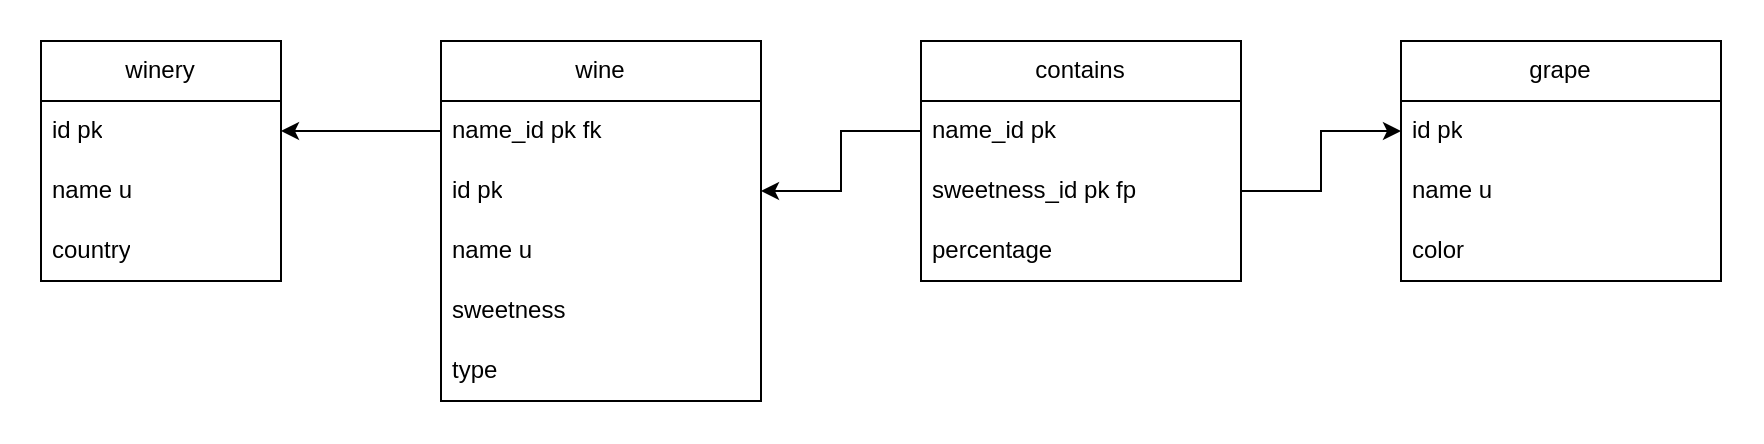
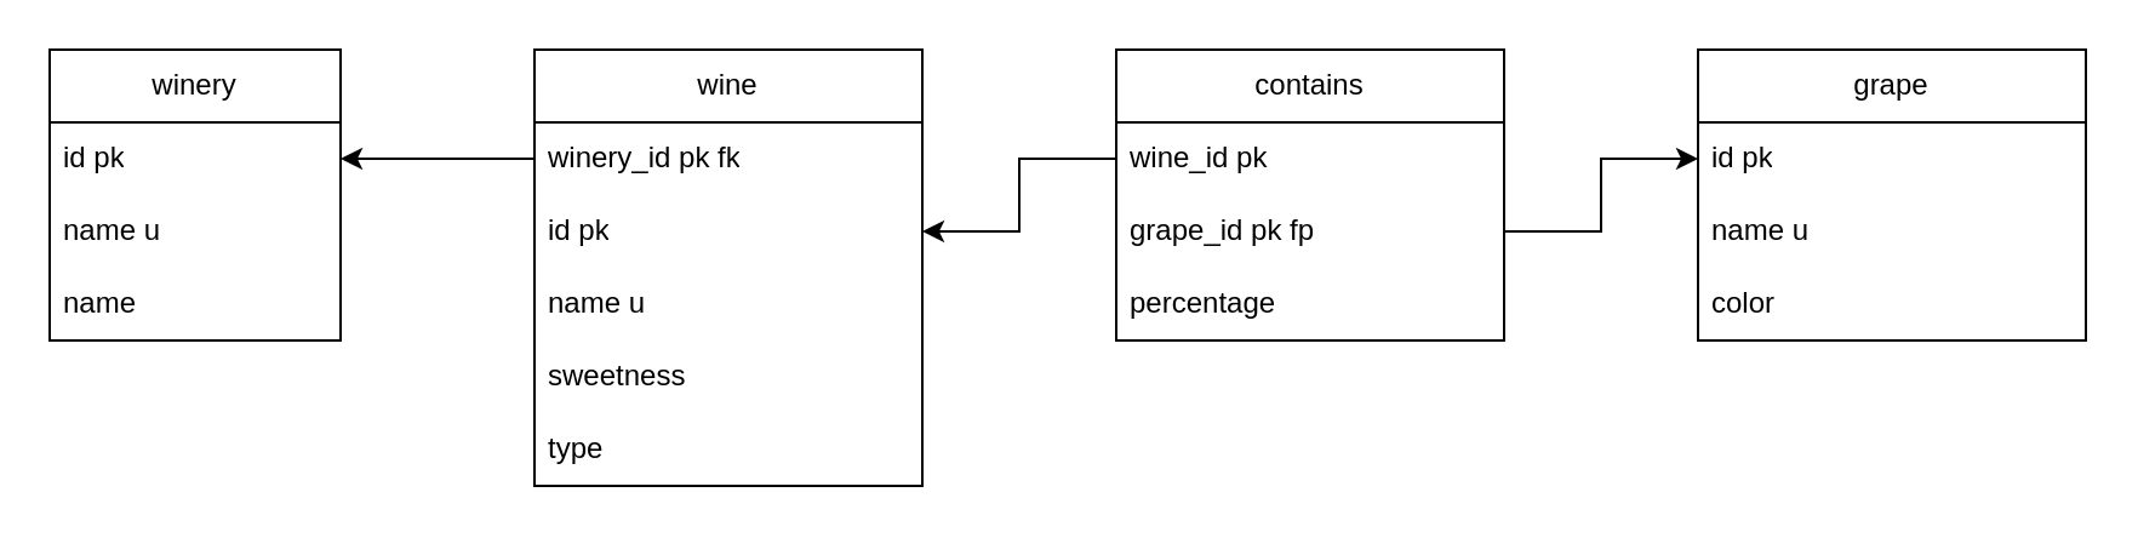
- <mxCell id="3" value="name_id pk fk" style="text;strokeColor=none;fillColor=none;align=left;verticalAlign=middle;spacingLeft=4;spacingRight=4;overflow=hidden;points=[[0,0.5],[1,0.5]];portConstraint=eastwest;rotatable=0;whiteSpace=wrap;html=1;" vertex="1" parent="2"><mxGeometry y="30" width="160" height="30" as="geometry" /></mxCell>
+ <mxCell id="3" value="winery_id pk fk" style="text;strokeColor=none;fillColor=none;align=left;verticalAlign=middle;spacingLeft=4;spacingRight=4;overflow=hidden;points=[[0,0.5],[1,0.5]];portConstraint=eastwest;rotatable=0;whiteSpace=wrap;html=1;" vertex="1" parent="2"><mxGeometry y="30" width="160" height="30" as="geometry" /></mxCell>
- <mxCell id="14" value="name_id pk" style="text;strokeColor=none;fillColor=none;align=left;verticalAlign=middle;spacingLeft=4;spacingRight=4;overflow=hidden;points=[[0,0.5],[1,0.5]];portConstraint=eastwest;rotatable=0;whiteSpace=wrap;html=1;" vertex="1" parent="13"><mxGeometry y="30" width="160" height="30" as="geometry" /></mxCell>
+ <mxCell id="14" value="wine_id pk" style="text;strokeColor=none;fillColor=none;align=left;verticalAlign=middle;spacingLeft=4;spacingRight=4;overflow=hidden;points=[[0,0.5],[1,0.5]];portConstraint=eastwest;rotatable=0;whiteSpace=wrap;html=1;" vertex="1" parent="13"><mxGeometry y="30" width="160" height="30" as="geometry" /></mxCell>
- <mxCell id="15" value="sweetness_id pk fp" style="text;strokeColor=none;fillColor=none;align=left;verticalAlign=middle;spacingLeft=4;spacingRight=4;overflow=hidden;points=[[0,0.5],[1,0.5]];portConstraint=eastwest;rotatable=0;whiteSpace=wrap;html=1;" vertex="1" parent="13"><mxGeometry y="60" width="160" height="30" as="geometry" /></mxCell>
+ <mxCell id="15" value="grape_id pk fp" style="text;strokeColor=none;fillColor=none;align=left;verticalAlign=middle;spacingLeft=4;spacingRight=4;overflow=hidden;points=[[0,0.5],[1,0.5]];portConstraint=eastwest;rotatable=0;whiteSpace=wrap;html=1;" vertex="1" parent="13"><mxGeometry y="60" width="160" height="30" as="geometry" /></mxCell>
- <mxCell id="11" value="country" style="text;strokeColor=none;fillColor=none;align=left;verticalAlign=middle;spacingLeft=4;spacingRight=4;overflow=hidden;points=[[0,0.5],[1,0.5]];portConstraint=eastwest;rotatable=0;whiteSpace=wrap;html=1;" vertex="1" parent="8"><mxGeometry y="90" width="120" height="30" as="geometry" /></mxCell>
+ <mxCell id="11" value="name" style="text;strokeColor=none;fillColor=none;align=left;verticalAlign=middle;spacingLeft=4;spacingRight=4;overflow=hidden;points=[[0,0.5],[1,0.5]];portConstraint=eastwest;rotatable=0;whiteSpace=wrap;html=1;" vertex="1" parent="8"><mxGeometry y="90" width="120" height="30" as="geometry" /></mxCell>
